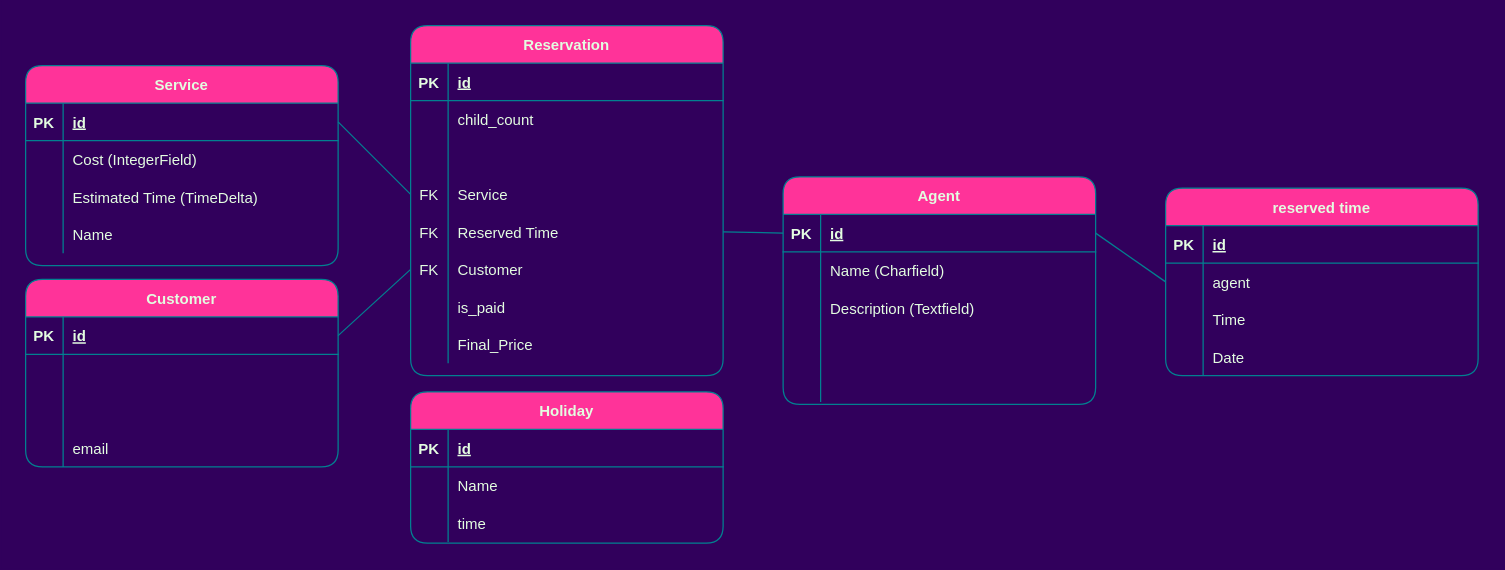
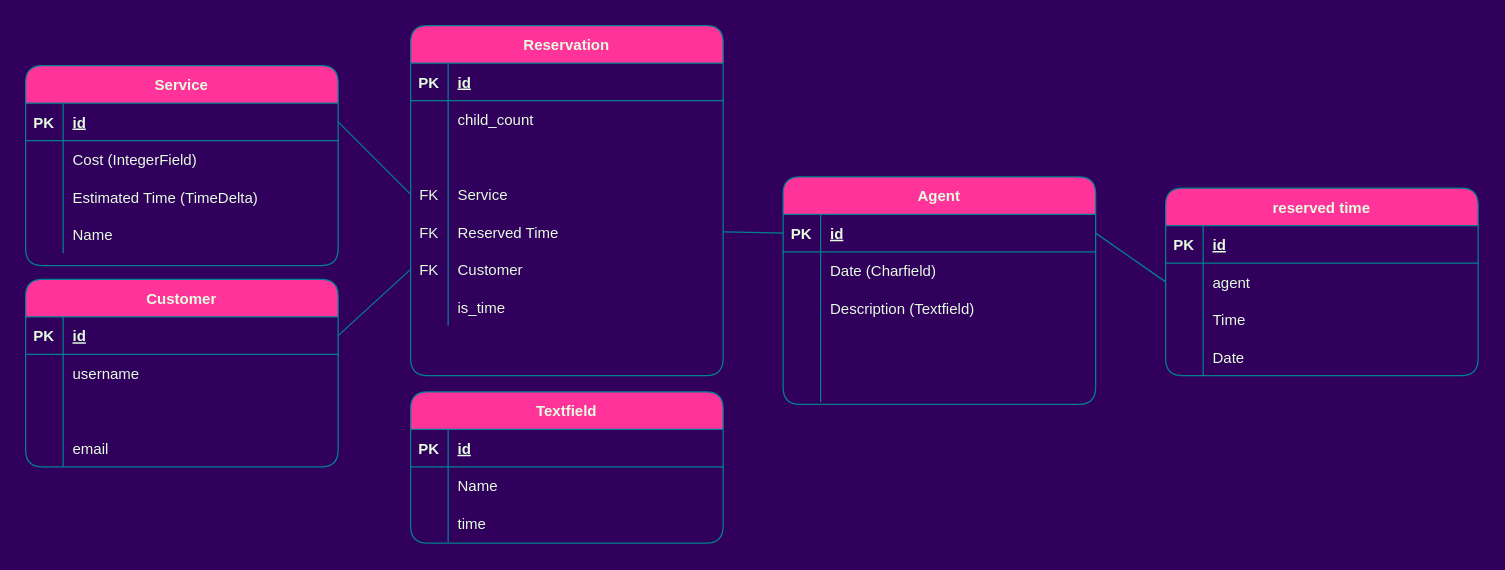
- <mxCell id="21" value="Name (Charfield)" style="shape=partialRectangle;overflow=hidden;connectable=0;fillColor=none;top=0;left=0;bottom=0;right=0;align=left;spacingLeft=6;strokeColor=#028090;fontColor=#E4FDE1;rounded=1;" parent="19" vertex="1"><mxGeometry x="30" width="220" height="30" as="geometry"><mxRectangle width="220" height="30" as="alternateBounds" /></mxGeometry></mxCell>
+ <mxCell id="21" value="Date (Charfield)" style="shape=partialRectangle;overflow=hidden;connectable=0;fillColor=none;top=0;left=0;bottom=0;right=0;align=left;spacingLeft=6;strokeColor=#028090;fontColor=#E4FDE1;rounded=1;" parent="19" vertex="1"><mxGeometry x="30" width="220" height="30" as="geometry"><mxRectangle width="220" height="30" as="alternateBounds" /></mxGeometry></mxCell>
- <mxCell id="72" value="is_paid" style="shape=partialRectangle;overflow=hidden;connectable=0;fillColor=none;top=0;left=0;bottom=0;right=0;align=left;spacingLeft=6;strokeColor=#028090;fontColor=#E4FDE1;rounded=1;" parent="70" vertex="1"><mxGeometry x="30" width="220" height="30" as="geometry"><mxRectangle width="220" height="30" as="alternateBounds" /></mxGeometry></mxCell>
+ <mxCell id="72" value="is_time" style="shape=partialRectangle;overflow=hidden;connectable=0;fillColor=none;top=0;left=0;bottom=0;right=0;align=left;spacingLeft=6;strokeColor=#028090;fontColor=#E4FDE1;rounded=1;" parent="70" vertex="1"><mxGeometry x="30" width="220" height="30" as="geometry"><mxRectangle width="220" height="30" as="alternateBounds" /></mxGeometry></mxCell>
- <mxCell id="75" value="Final_Price" style="shape=partialRectangle;overflow=hidden;connectable=0;fillColor=none;top=0;left=0;bottom=0;right=0;align=left;spacingLeft=6;strokeColor=#028090;fontColor=#E4FDE1;rounded=1;" parent="73" vertex="1"><mxGeometry x="30" width="220" height="30" as="geometry"><mxRectangle width="220" height="30" as="alternateBounds" /></mxGeometry></mxCell>
+ <mxCell id="36" value="username" style="shape=partialRectangle;overflow=hidden;connectable=0;fillColor=none;top=0;left=0;bottom=0;right=0;align=left;spacingLeft=6;strokeColor=#028090;fontColor=#E4FDE1;rounded=1;" parent="34" vertex="1"><mxGeometry x="30" width="220" height="30" as="geometry"><mxRectangle width="220" height="30" as="alternateBounds" /></mxGeometry></mxCell>
- <mxCell id="42" value="Holiday" style="shape=table;startSize=30;container=1;collapsible=1;childLayout=tableLayout;fixedRows=1;rowLines=0;fontStyle=1;align=center;resizeLast=1;fillColor=#FF3399;strokeColor=#028090;fontColor=#E4FDE1;rounded=1;" parent="1" vertex="1"><mxGeometry x="328" y="313" width="250" height="121" as="geometry" /></mxCell>
+ <mxCell id="42" value="Textfield" style="shape=table;startSize=30;container=1;collapsible=1;childLayout=tableLayout;fixedRows=1;rowLines=0;fontStyle=1;align=center;resizeLast=1;fillColor=#FF3399;strokeColor=#028090;fontColor=#E4FDE1;rounded=1;" parent="1" vertex="1"><mxGeometry x="328" y="313" width="250" height="121" as="geometry" /></mxCell>
